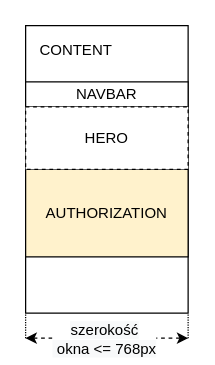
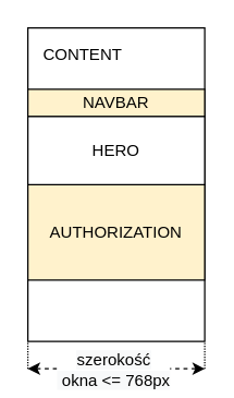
- <mxCell id="5" value="NAVBAR" style="rounded=0;whiteSpace=wrap;html=1;" vertex="1" parent="1"><mxGeometry y="65" width="130" height="20" as="geometry" x="20" /></mxCell>
+ <mxCell id="5" value="NAVBAR" style="rounded=0;whiteSpace=wrap;html=1;fillColor=#fff2cc;" vertex="1" parent="1"><mxGeometry y="65" width="130" height="20" as="geometry" x="20" /></mxCell>
- <mxCell id="6" value="HERO" style="rounded=0;whiteSpace=wrap;html=1;dashed=1;" vertex="1" parent="1"><mxGeometry y="85" width="130" height="50" as="geometry" x="20" /></mxCell>
+ <mxCell id="6" value="HERO" style="rounded=0;whiteSpace=wrap;html=1;" vertex="1" parent="1"><mxGeometry y="85" width="130" height="50" as="geometry" x="20" /></mxCell>
